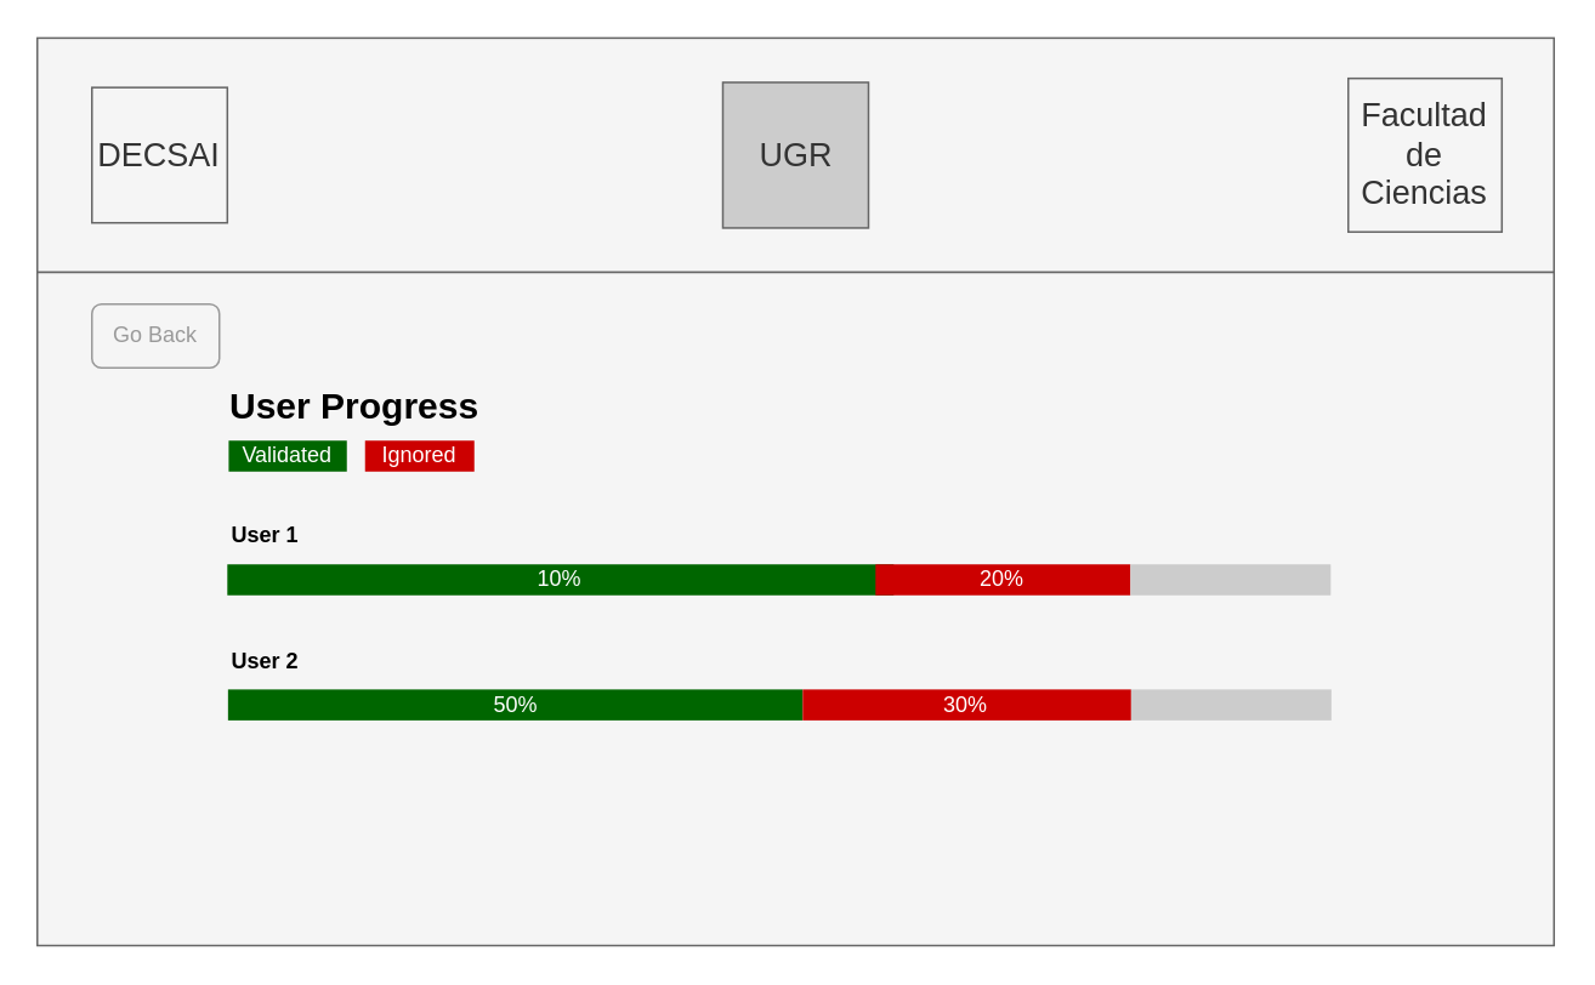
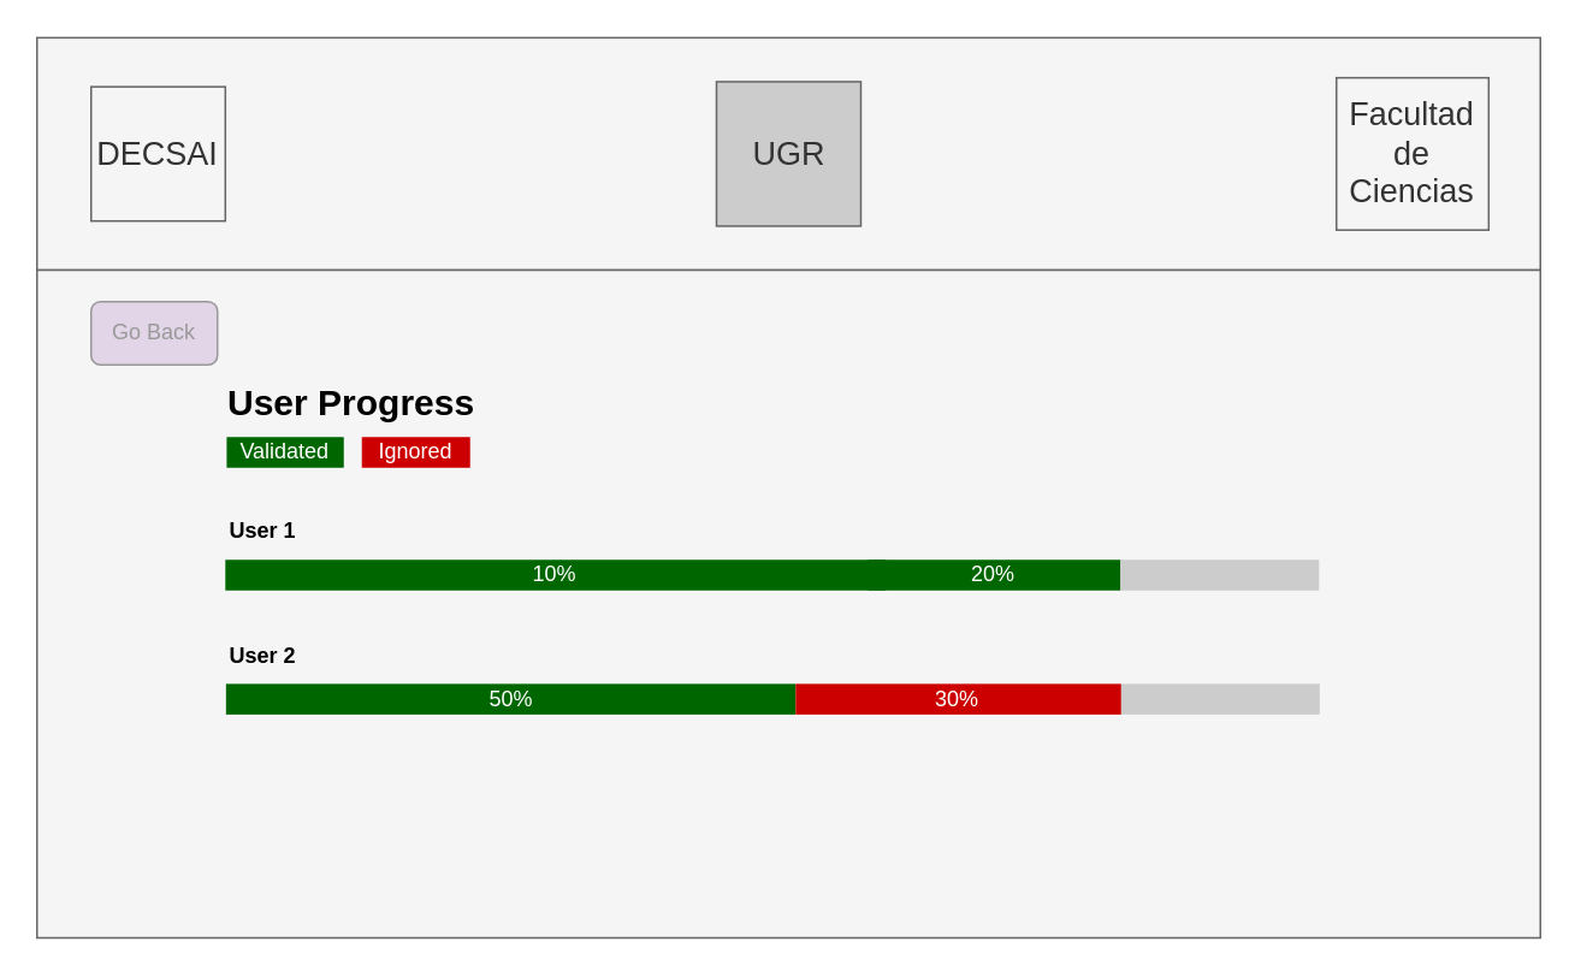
- <mxCell id="7" value="Go Back" style="rounded=1;whiteSpace=wrap;html=1;fillColor=#f5f5f5;fontColor=#999999;strokeColor=#999999;" parent="1" vertex="1"><mxGeometry x="50" y="166.5" width="70" height="35" as="geometry" /></mxCell>
+ <mxCell id="7" value="Go Back" style="rounded=1;whiteSpace=wrap;html=1;fillColor=#e1d5e7;fontColor=#999999;strokeColor=#999999;" parent="1" vertex="1"><mxGeometry x="50" y="166.5" width="70" height="35" as="geometry" /></mxCell>
- <mxCell id="11" value="20%" style="rounded=0;whiteSpace=wrap;html=1;fontColor=#FFFFFF;fillColor=#CC0000;strokeColor=none;" parent="1" vertex="1"><mxGeometry x="480.37" y="309.5" width="140" height="17" as="geometry" /></mxCell>
+ <mxCell id="11" value="20%" style="rounded=0;whiteSpace=wrap;html=1;fontColor=#FFFFFF;fillColor=#006600;strokeColor=none;" parent="1" vertex="1"><mxGeometry x="480.37" y="309.5" width="140" height="17" as="geometry" /></mxCell>
